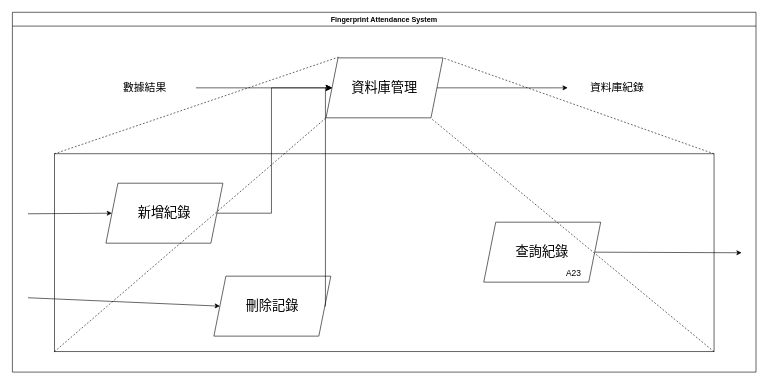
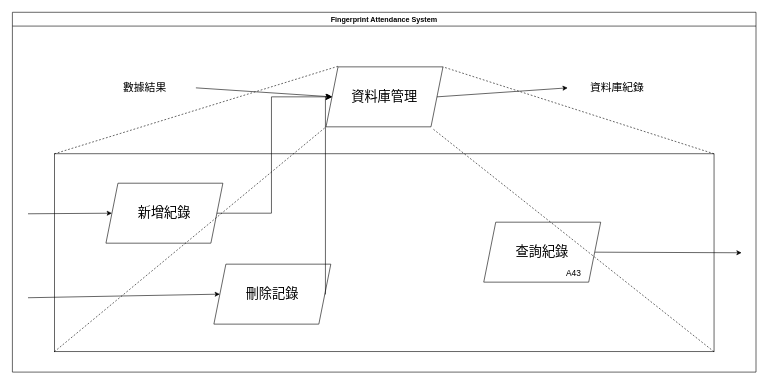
- <mxCell id="3" value="&lt;font style=&quot;font-size: 22px;&quot;&gt;資料庫管理&lt;/font&gt;" style="shape=parallelogram;perimeter=parallelogramPerimeter;whiteSpace=wrap;html=1;fixedSize=1;" parent="1" vertex="1"><mxGeometry x="543" y="96" width="195" height="100" as="geometry" /></mxCell>
+ <mxCell id="3" value="&lt;font style=&quot;font-size: 22px;&quot;&gt;資料庫管理&lt;/font&gt;" style="shape=parallelogram;perimeter=parallelogramPerimeter;whiteSpace=wrap;html=1;fixedSize=1;" parent="1" vertex="1"><mxGeometry x="543" y="111" width="195" height="100" as="geometry" /></mxCell>
- <mxCell id="16" value="&lt;font style=&quot;font-size: 14px;&quot;&gt;A23&lt;/font&gt;" style="text;strokeColor=none;align=center;fillColor=none;html=1;verticalAlign=middle;whiteSpace=wrap;rounded=0;" parent="14" vertex="1"><mxGeometry x="906" y="420" width="60" height="30" as="geometry" /></mxCell>
+ <mxCell id="16" value="&lt;font style=&quot;font-size: 14px;&quot;&gt;A43&lt;/font&gt;" style="text;strokeColor=none;align=center;fillColor=none;html=1;verticalAlign=middle;whiteSpace=wrap;rounded=0;" parent="14" vertex="1"><mxGeometry x="906" y="420" width="60" height="30" as="geometry" /></mxCell>
- <mxCell id="4" value="&lt;font style=&quot;font-size: 22px;&quot;&gt;刪除記錄&lt;/font&gt;" style="shape=parallelogram;perimeter=parallelogramPerimeter;whiteSpace=wrap;html=1;fixedSize=1;" parent="1" vertex="1"><mxGeometry x="356" y="460" width="195" height="100" as="geometry" /></mxCell>
+ <mxCell id="4" value="&lt;font style=&quot;font-size: 22px;&quot;&gt;刪除記錄&lt;/font&gt;" style="shape=parallelogram;perimeter=parallelogramPerimeter;whiteSpace=wrap;html=1;fixedSize=1;" parent="1" vertex="1"><mxGeometry x="356" y="440" width="195" height="100" as="geometry" /></mxCell>
